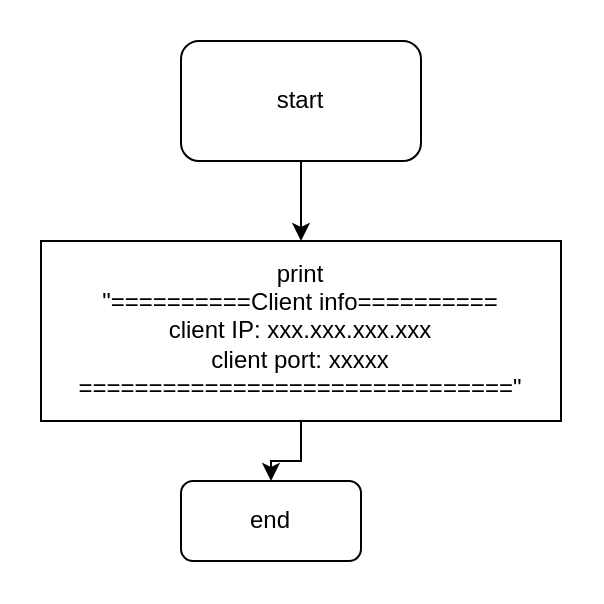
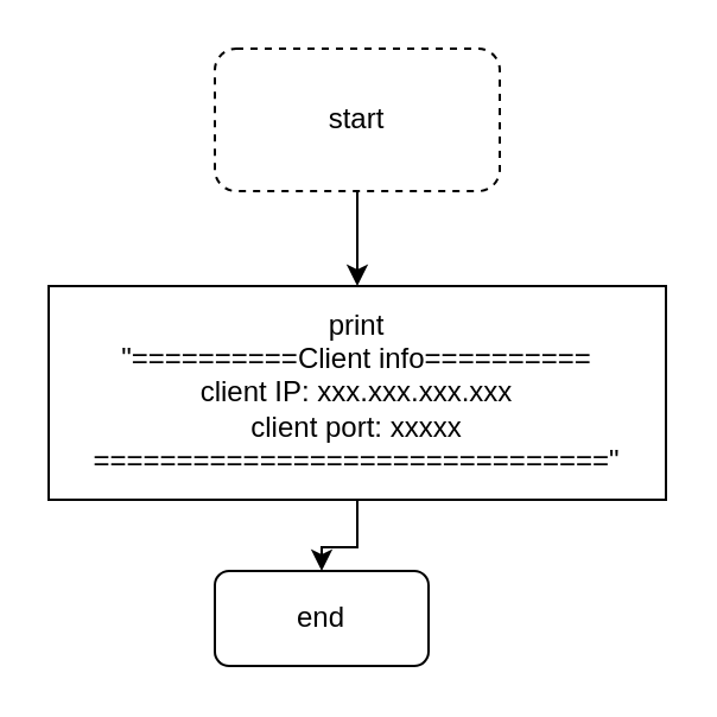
- <mxCell id="3" value="start" style="rounded=1;whiteSpace=wrap;html=1;" vertex="1" parent="1"><mxGeometry x="90" y="20" width="120" height="60" as="geometry" /></mxCell>
+ <mxCell id="3" value="start" style="rounded=1;whiteSpace=wrap;html=1;dashed=1;" vertex="1" parent="1"><mxGeometry x="90" y="20" width="120" height="60" as="geometry" /></mxCell>
